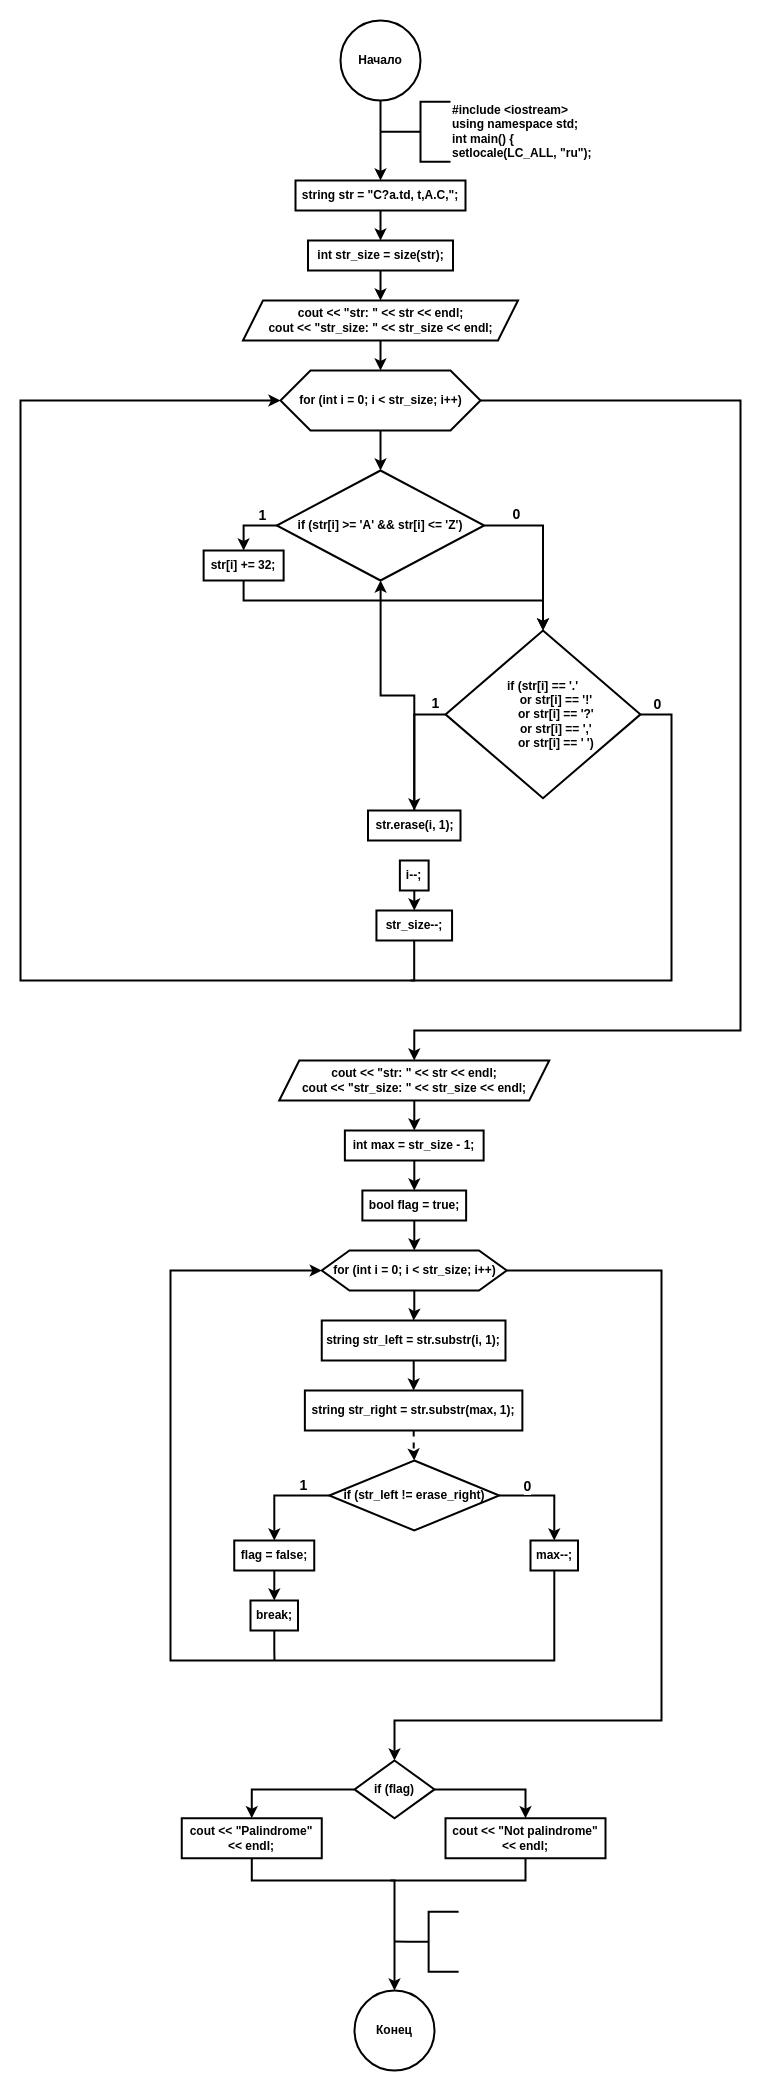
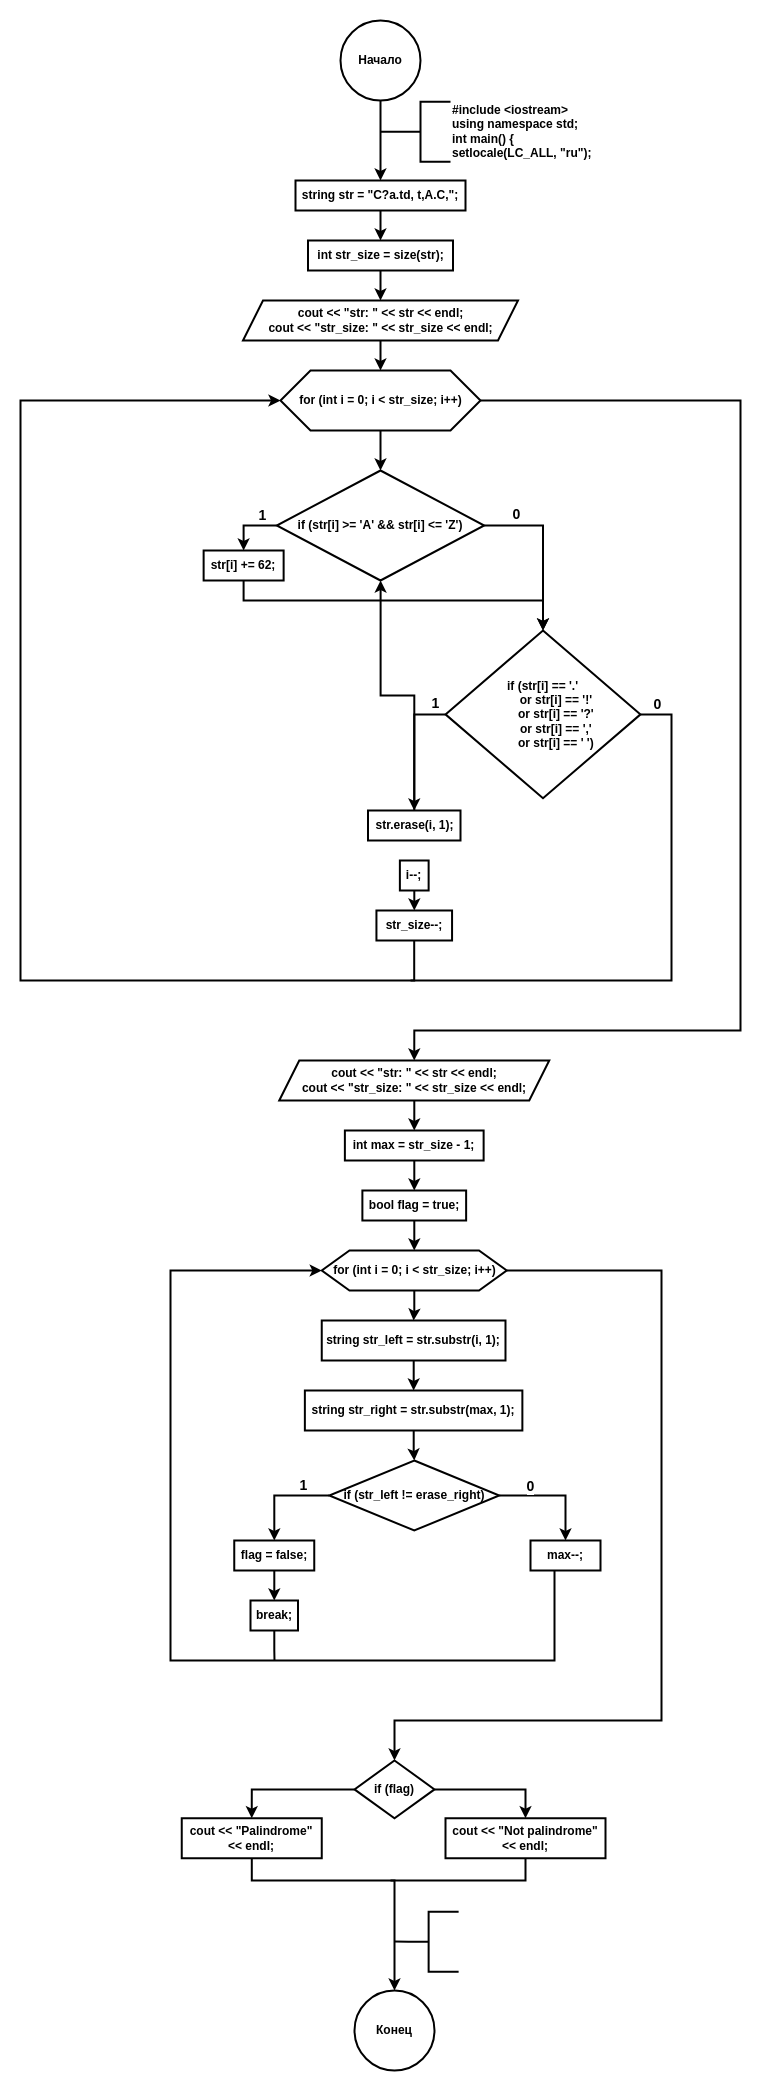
- <mxCell id="23" value="str[i] += 32;" style="rounded=0;whiteSpace=wrap;html=1;fontStyle=1;spacing=2;strokeWidth=2;" vertex="1" parent="1"><mxGeometry x="203.13" y="550" width="80" height="30" as="geometry" /></mxCell>
+ <mxCell id="23" value="str[i] += 62;" style="rounded=0;whiteSpace=wrap;html=1;fontStyle=1;spacing=2;strokeWidth=2;" vertex="1" parent="1"><mxGeometry x="203.13" y="550" width="80" height="30" as="geometry" /></mxCell>
- <mxCell id="50" style="edgeStyle=orthogonalEdgeStyle;rounded=0;orthogonalLoop=1;jettySize=auto;html=1;entryX=0.5;entryY=0;entryDx=0;entryDy=0;entryPerimeter=0;strokeWidth=2;dashed=1;" edge="1" parent="1" source="44" target="49"><mxGeometry relative="1" as="geometry" /></mxCell>
+ <mxCell id="50" style="edgeStyle=orthogonalEdgeStyle;rounded=0;orthogonalLoop=1;jettySize=auto;html=1;entryX=0.5;entryY=0;entryDx=0;entryDy=0;entryPerimeter=0;strokeWidth=2;" edge="1" parent="1" source="44" target="49"><mxGeometry relative="1" as="geometry" /></mxCell>
- <mxCell id="56" value="max--;" style="rounded=0;whiteSpace=wrap;html=1;fontStyle=1;spacing=2;strokeWidth=2;" vertex="1" parent="1"><mxGeometry x="530" y="1540" width="47.5" height="30" as="geometry" /></mxCell>
+ <mxCell id="56" value="max--;" style="rounded=0;whiteSpace=wrap;html=1;fontStyle=1;spacing=2;strokeWidth=2;" vertex="1" parent="1"><mxGeometry x="530" y="1540" width="70" height="30" as="geometry" /></mxCell>
